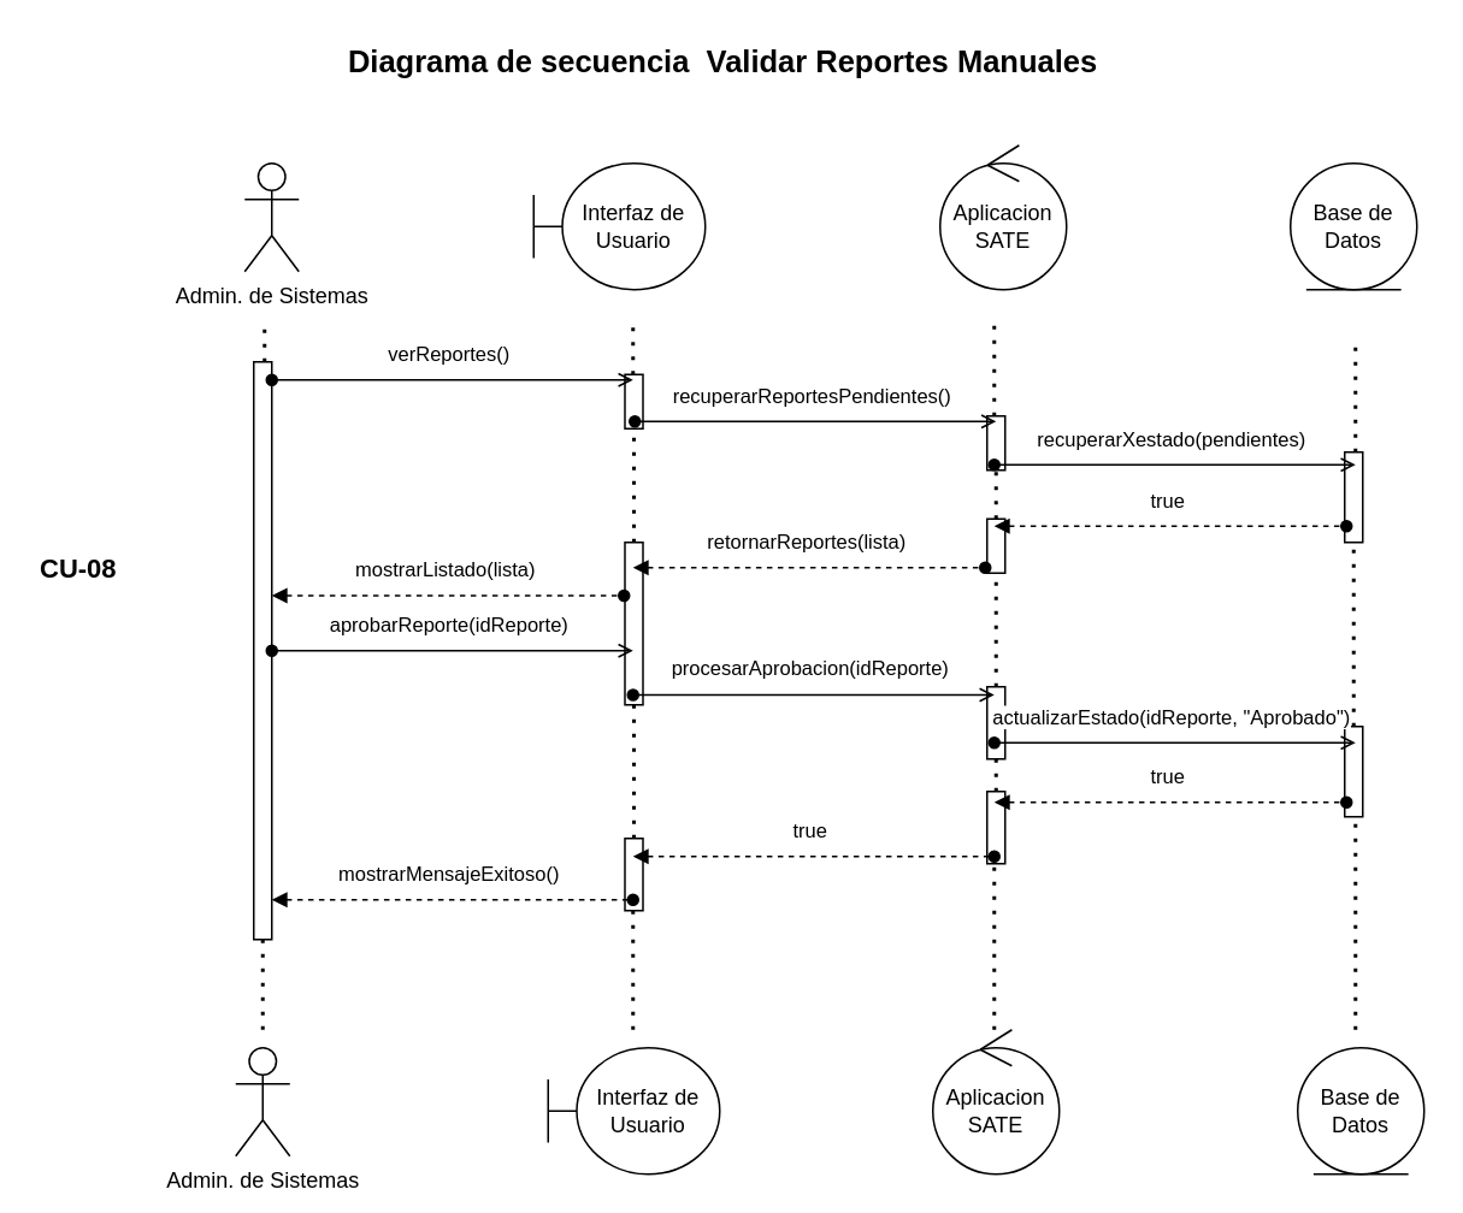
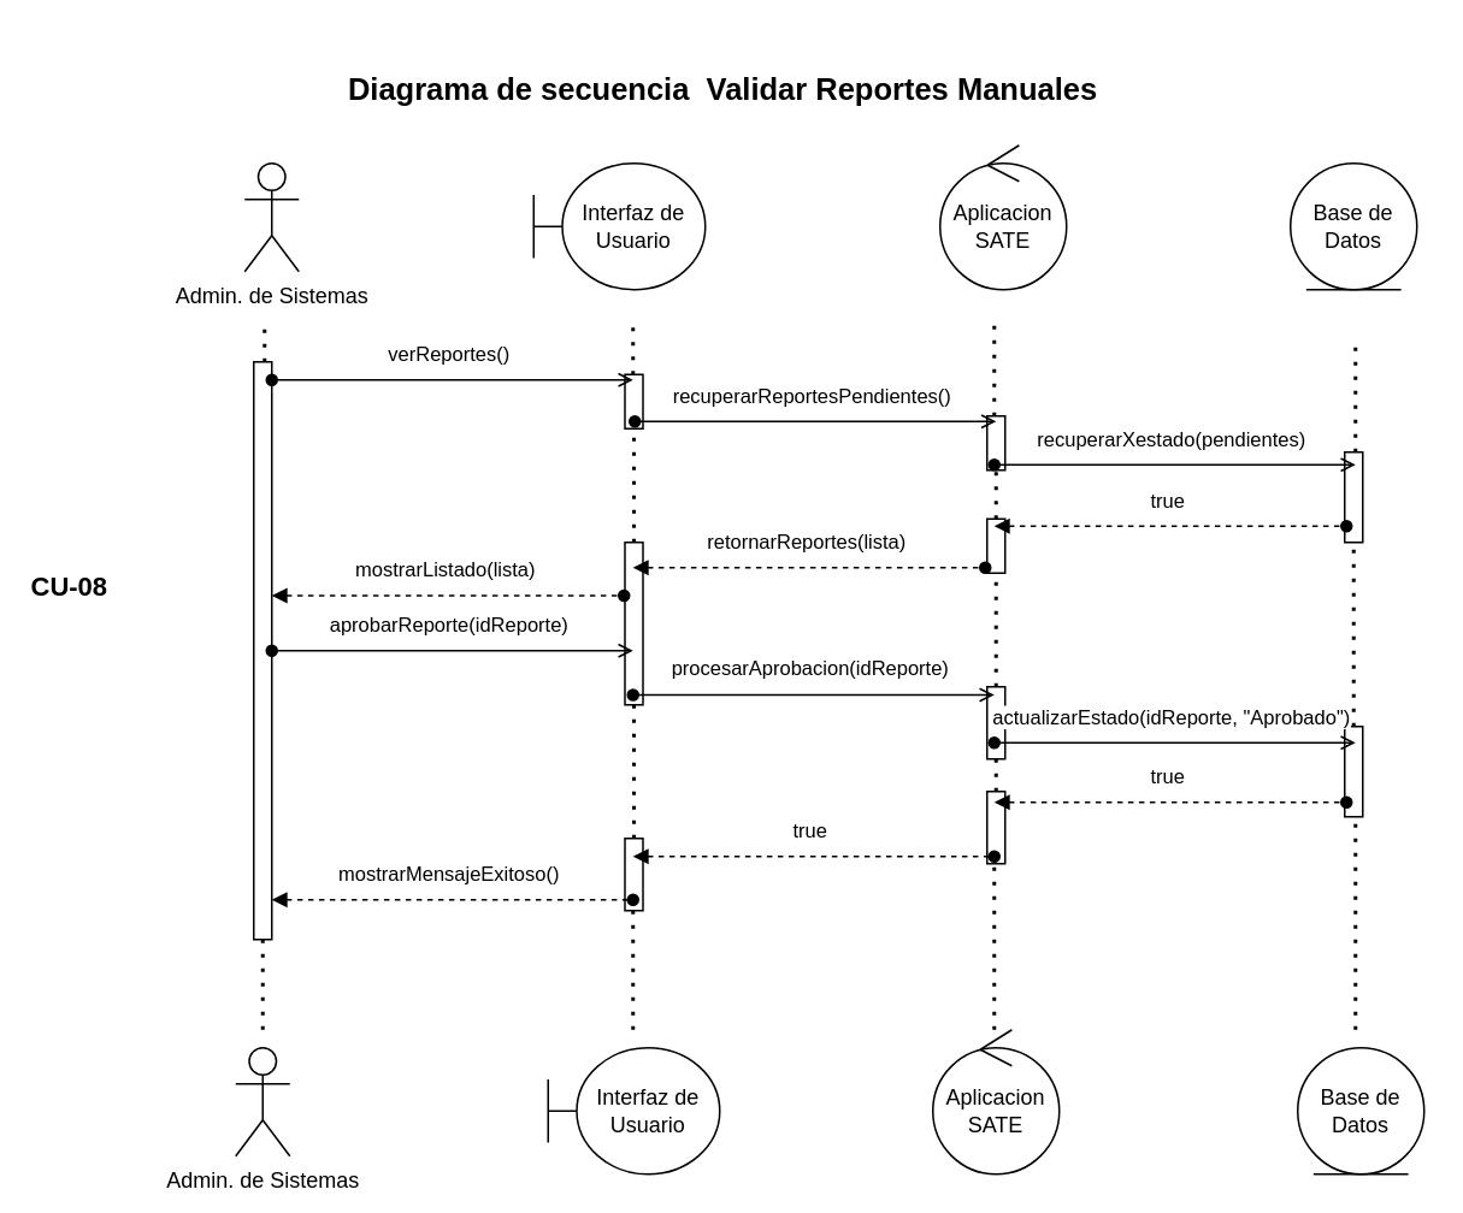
- <mxCell id="19" value="&lt;font face=&quot;Helvetica&quot; style=&quot;color: rgb(0, 0, 0);&quot;&gt;&lt;b&gt;Diagrama de secuencia&amp;nbsp;&lt;/b&gt;&lt;/font&gt;&lt;b&gt;&amp;nbsp;Validar Reportes Manuales&lt;/b&gt;" style="text;html=1;align=center;verticalAlign=middle;whiteSpace=wrap;rounded=0;fontSize=17;labelBackgroundColor=none;" parent="1" vertex="1"><mxGeometry x="20" y="20" width="760" height="30" as="geometry" /></mxCell>
+ <mxCell id="19" value="&lt;font face=&quot;Helvetica&quot; style=&quot;color: rgb(0, 0, 0);&quot;&gt;&lt;b&gt;Diagrama de secuencia&amp;nbsp;&lt;/b&gt;&lt;/font&gt;&lt;b&gt;&amp;nbsp;Validar Reportes Manuales&lt;/b&gt;" style="text;html=1;align=center;verticalAlign=middle;whiteSpace=wrap;rounded=0;fontSize=17;labelBackgroundColor=none;" parent="1" vertex="1"><mxGeometry x="20" y="35" width="760" height="30" as="geometry" /></mxCell>
- <mxCell id="20" value="&lt;span style=&quot;font-size:11pt;font-family:Calibri,sans-serif;color:#000000;background-color:transparent;font-weight:700;font-style:normal;font-variant:normal;text-decoration:none;vertical-align:baseline;white-space:pre;white-space:pre-wrap;&quot; id=&quot;docs-internal-guid-798fa533-7fff-13b6-7e76-6c3bec179e6d&quot;&gt;CU-08&lt;/span&gt;" style="text;whiteSpace=wrap;html=1;" parent="1" vertex="1"><mxGeometry x="20" y="300" width="70" height="40" as="geometry" /></mxCell>
+ <mxCell id="20" value="&lt;span style=&quot;font-size:11pt;font-family:Calibri,sans-serif;color:#000000;background-color:transparent;font-weight:700;font-style:normal;font-variant:normal;text-decoration:none;vertical-align:baseline;white-space:pre;white-space:pre-wrap;&quot; id=&quot;docs-internal-guid-798fa533-7fff-13b6-7e76-6c3bec179e6d&quot;&gt;CU-08&lt;/span&gt;" style="text;whiteSpace=wrap;html=1;" parent="1" vertex="1"><mxGeometry x="15" y="310" width="70" height="40" as="geometry" /></mxCell>
